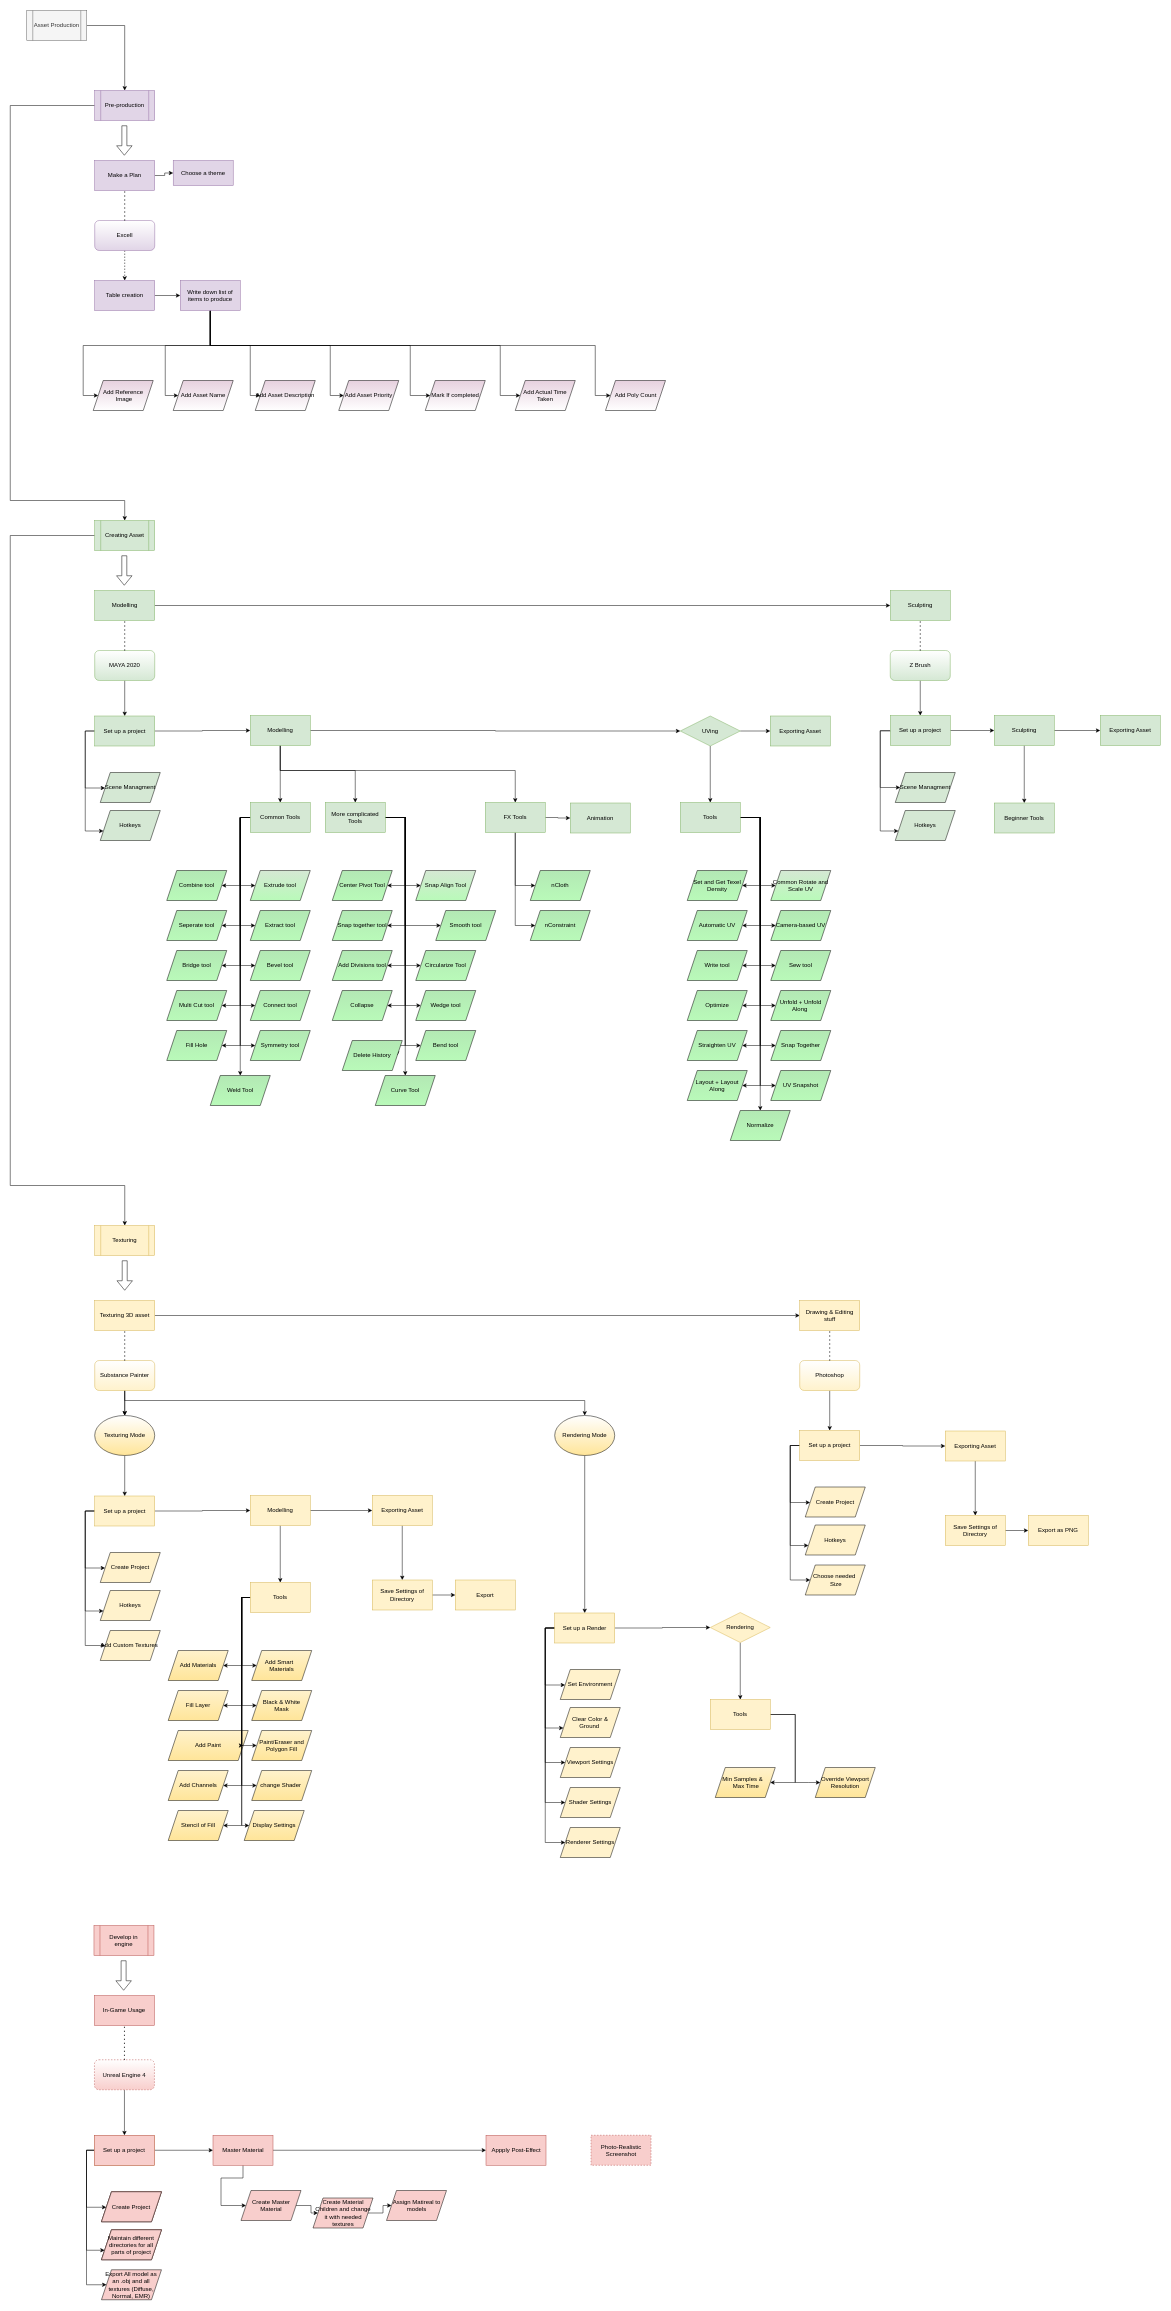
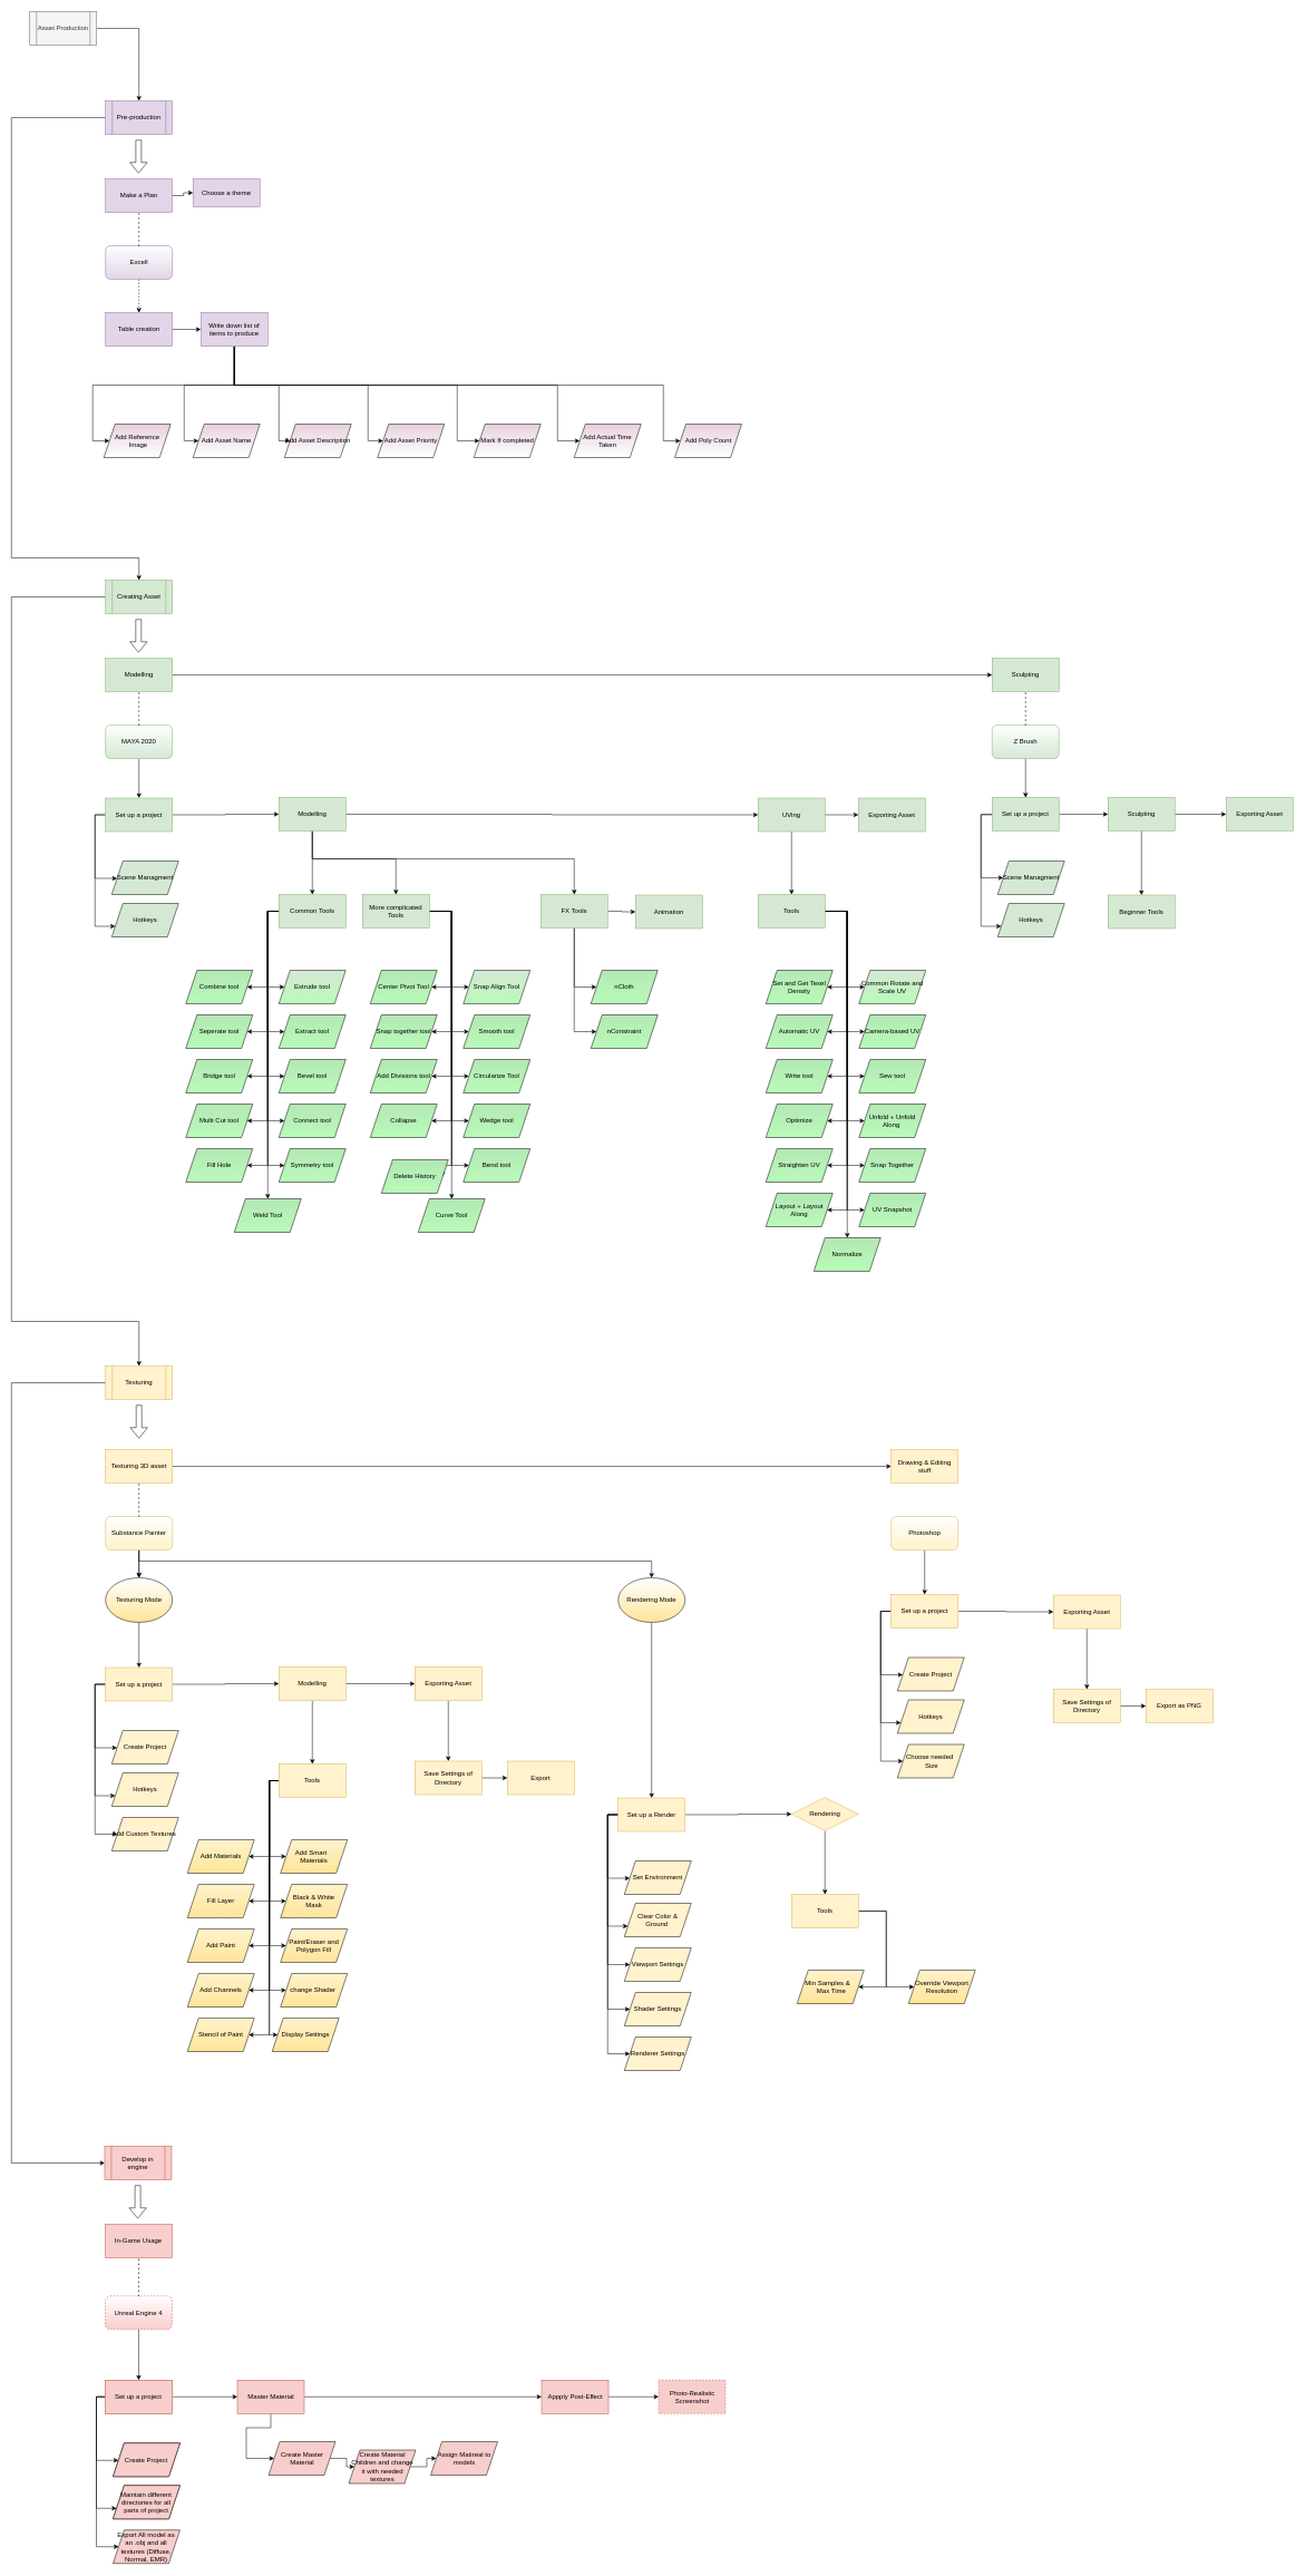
- <mxCell id="44" value="UVing" style="rhombus;whiteSpace=wrap;html=1;fillColor=#d5e8d4;strokeColor=#82b366;" vertex="1" parent="1"><mxGeometry x="1360" y="1431" width="120" height="60" as="geometry" /></mxCell>
+ <mxCell id="44" value="UVing" style="rounded=0;whiteSpace=wrap;html=1;fillColor=#d5e8d4;strokeColor=#82b366;" vertex="1" parent="1"><mxGeometry x="1360" y="1431" width="120" height="60" as="geometry" /></mxCell>
- <mxCell id="63" value="Smooth tool" style="shape=parallelogram;perimeter=parallelogramPerimeter;whiteSpace=wrap;html=1;fixedSize=1;fillColor=#B3E8B4;gradientColor=#B9FAB9;" vertex="1" parent="1"><mxGeometry x="871" y="1820" width="120" height="60" as="geometry" /></mxCell>
+ <mxCell id="63" value="Smooth tool" style="shape=parallelogram;perimeter=parallelogramPerimeter;whiteSpace=wrap;html=1;fixedSize=1;fillColor=#B3E8B4;gradientColor=#B9FAB9;" vertex="1" parent="1"><mxGeometry x="831" y="1820" width="120" height="60" as="geometry" /></mxCell>
- <mxCell id="160" value="" style="endArrow=none;dashed=1;html=1;dashPattern=1 3;strokeWidth=2;entryX=0.5;entryY=1;entryDx=0;entryDy=0;exitX=0.5;exitY=0;exitDx=0;exitDy=0;" edge="1" parent="1" source="159" target="152"><mxGeometry width="50" height="50" relative="1" as="geometry"><mxPoint x="1645.93" y="2730" as="sourcePoint" /><mxPoint x="1695.93" y="2680" as="targetPoint" /></mxGeometry></mxCell>
- <mxCell id="166" value="Add Paint" style="shape=parallelogram;perimeter=parallelogramPerimeter;whiteSpace=wrap;html=1;fixedSize=1;fillColor=#fff2cc;gradientColor=#FFE599;strokeColor=#040503;" vertex="1" parent="1"><mxGeometry x="335.93" y="3460" width="160" height="60" as="geometry" /></mxCell>
+ <mxCell id="166" value="Add Paint" style="shape=parallelogram;perimeter=parallelogramPerimeter;whiteSpace=wrap;html=1;fixedSize=1;fillColor=#fff2cc;gradientColor=#FFE599;strokeColor=#040503;" vertex="1" parent="1"><mxGeometry x="335.93" y="3460" width="120" height="60" as="geometry" /></mxCell>
- <mxCell id="193" value="Stencil of Fill" style="shape=parallelogram;perimeter=parallelogramPerimeter;whiteSpace=wrap;html=1;fixedSize=1;fillColor=#fff2cc;gradientColor=#FFE599;strokeColor=#040503;" vertex="1" parent="1"><mxGeometry x="335.93" y="3620" width="120" height="60" as="geometry" /></mxCell>
+ <mxCell id="193" value="Stencil of Paint" style="shape=parallelogram;perimeter=parallelogramPerimeter;whiteSpace=wrap;html=1;fixedSize=1;fillColor=#fff2cc;gradientColor=#FFE599;strokeColor=#040503;" vertex="1" parent="1"><mxGeometry x="335.93" y="3620" width="120" height="60" as="geometry" /></mxCell>
+ <mxCell id="6" style="edgeStyle=orthogonalEdgeStyle;rounded=0;orthogonalLoop=1;jettySize=auto;html=1;entryX=0;entryY=0.5;entryDx=0;entryDy=0;" edge="1" parent="1" source="7" target="45"><mxGeometry relative="1" as="geometry"><Array as="points"><mxPoint x="20" y="2480" /><mxPoint x="20" y="3880" /></Array></mxGeometry></mxCell>
+ <mxCell id="259" style="edgeStyle=orthogonalEdgeStyle;rounded=0;orthogonalLoop=1;jettySize=auto;html=1;" edge="1" parent="1" source="260" target="261"><mxGeometry relative="1" as="geometry"><mxPoint x="1181.5" y="4299.5" as="targetPoint" /></mxGeometry></mxCell>
